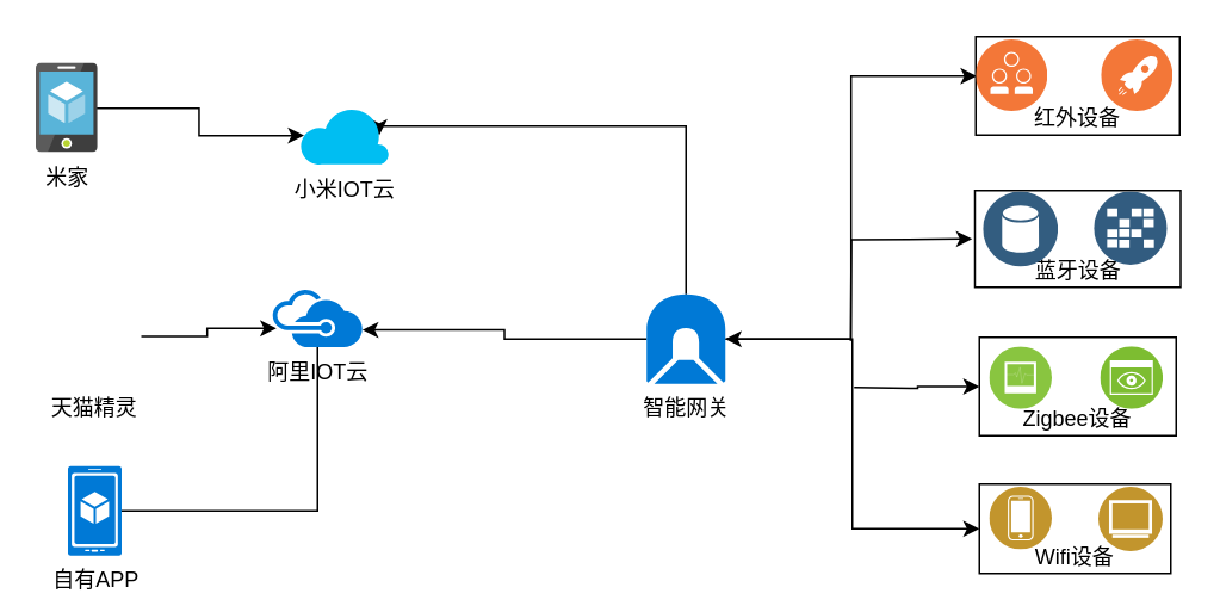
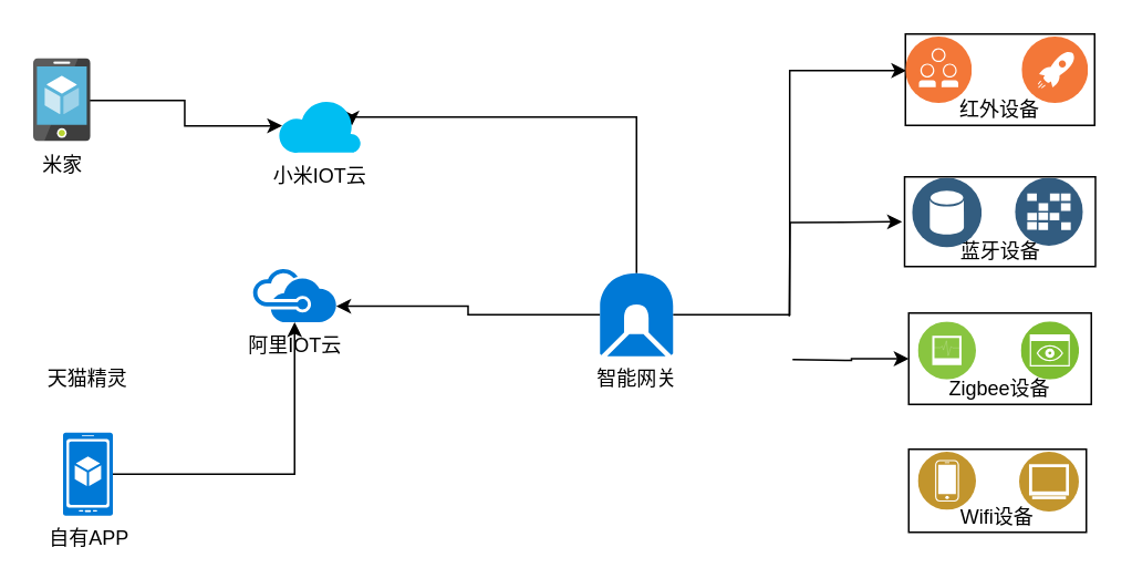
- <mxCell id="10" style="edgeStyle=orthogonalEdgeStyle;rounded=0;orthogonalLoop=1;jettySize=auto;html=1;exitX=1;exitY=0.5;exitDx=0;exitDy=0;entryX=0.04;entryY=0.672;entryDx=0;entryDy=0;entryPerimeter=0;" parent="1" source="11" target="12" edge="1"><mxGeometry relative="1" as="geometry" /></mxCell>
- <mxCell id="6" style="edgeStyle=orthogonalEdgeStyle;rounded=0;orthogonalLoop=1;jettySize=auto;html=1;exitX=1;exitY=0.5;exitDx=0;exitDy=0;exitPerimeter=0;endArrow=none;" parent="1" source="7" target="12" edge="1"><mxGeometry relative="1" as="geometry" /></mxCell>
+ <mxCell id="6" style="edgeStyle=orthogonalEdgeStyle;rounded=0;orthogonalLoop=1;jettySize=auto;html=1;exitX=1;exitY=0.5;exitDx=0;exitDy=0;exitPerimeter=0;" parent="1" source="7" target="12" edge="1"><mxGeometry relative="1" as="geometry" /></mxCell>
- <mxCell id="19" style="edgeStyle=orthogonalEdgeStyle;rounded=0;orthogonalLoop=1;jettySize=auto;html=1;exitX=0;exitY=0.5;exitDx=0;exitDy=0;entryX=1;entryY=0.5;entryDx=0;entryDy=0;entryPerimeter=0;startArrow=classic;startFill=1;endArrow=classic;endFill=1;" parent="1" source="20" target="5" edge="1"><mxGeometry relative="1" as="geometry" /></mxCell>
